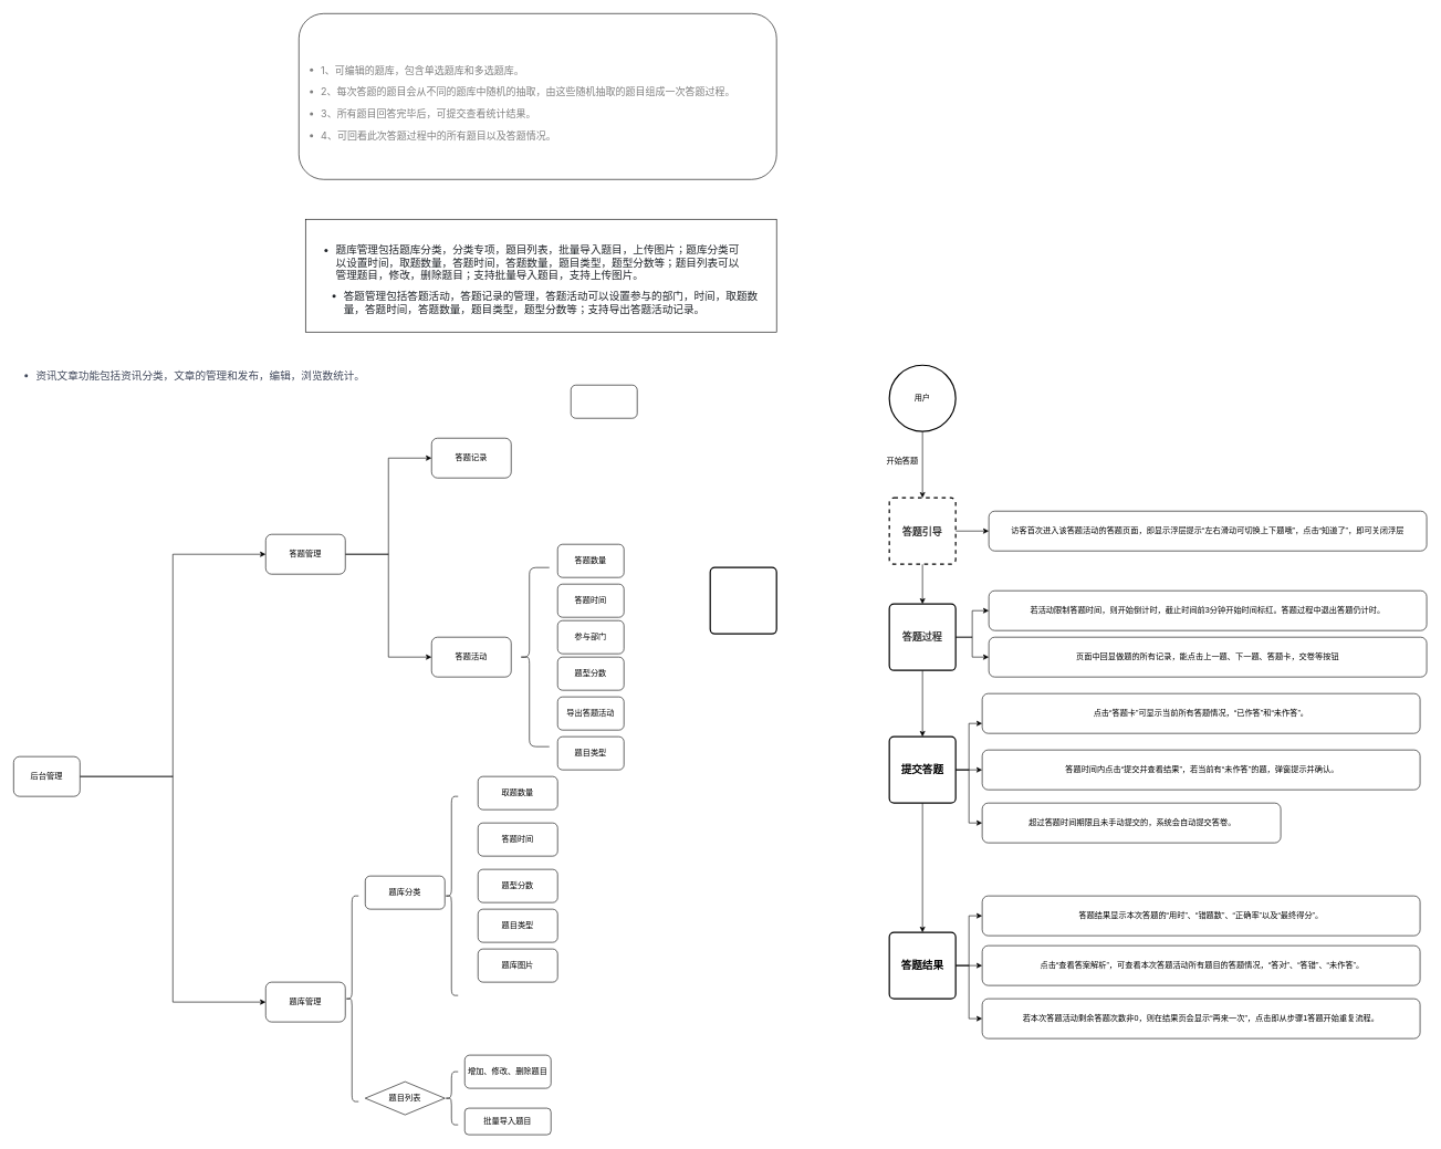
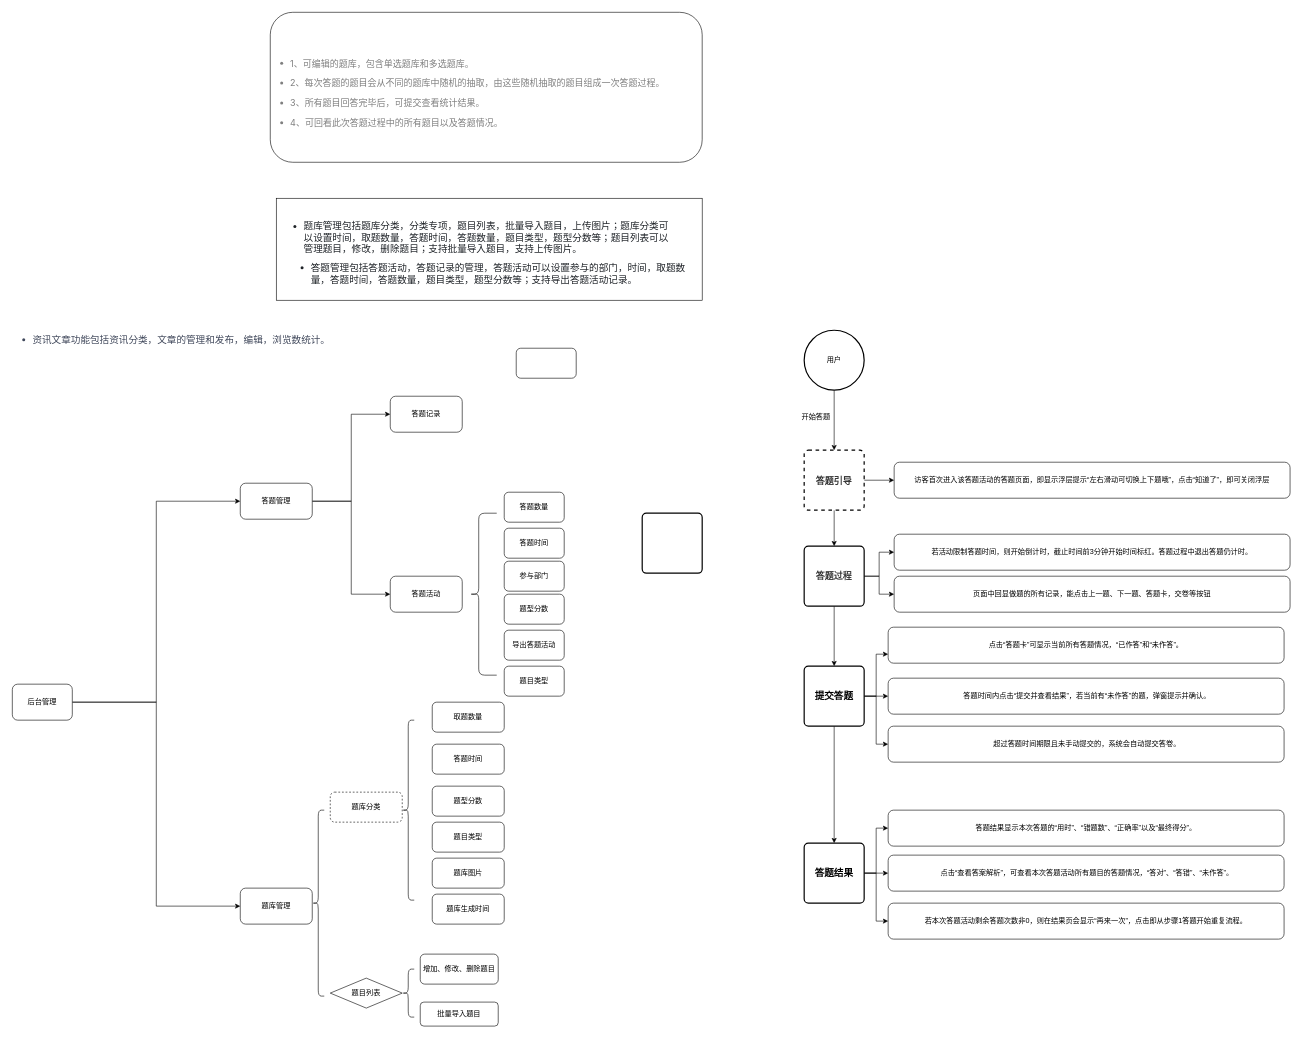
- <mxCell id="63" value="&amp;nbsp;超过答题时间期限且未手动提交的，系统会自动提交答卷。" style="rounded=1;whiteSpace=wrap;html=1;" vertex="1" parent="1"><mxGeometry x="1480" y="1210" width="450" height="60" as="geometry" /></mxCell>
+ <mxCell id="63" value="&amp;nbsp;超过答题时间期限且未手动提交的，系统会自动提交答卷。" style="rounded=1;whiteSpace=wrap;html=1;" vertex="1" parent="1"><mxGeometry x="1480" y="1210" width="660" height="60" as="geometry" /></mxCell>
- <mxCell id="46" value="题库分类" style="rounded=1;whiteSpace=wrap;html=1;" vertex="1" parent="1"><mxGeometry x="550" y="1320" width="120" height="50" as="geometry" /></mxCell>
+ <mxCell id="46" value="题库分类" style="rounded=1;whiteSpace=wrap;html=1;dashed=1;" vertex="1" parent="1"><mxGeometry x="550" y="1320" width="120" height="50" as="geometry" /></mxCell>
+ <mxCell id="57" value="题库生成时间" style="rounded=1;whiteSpace=wrap;html=1;" vertex="1" parent="1"><mxGeometry x="720" y="1490" width="120" height="50" as="geometry" /></mxCell>
